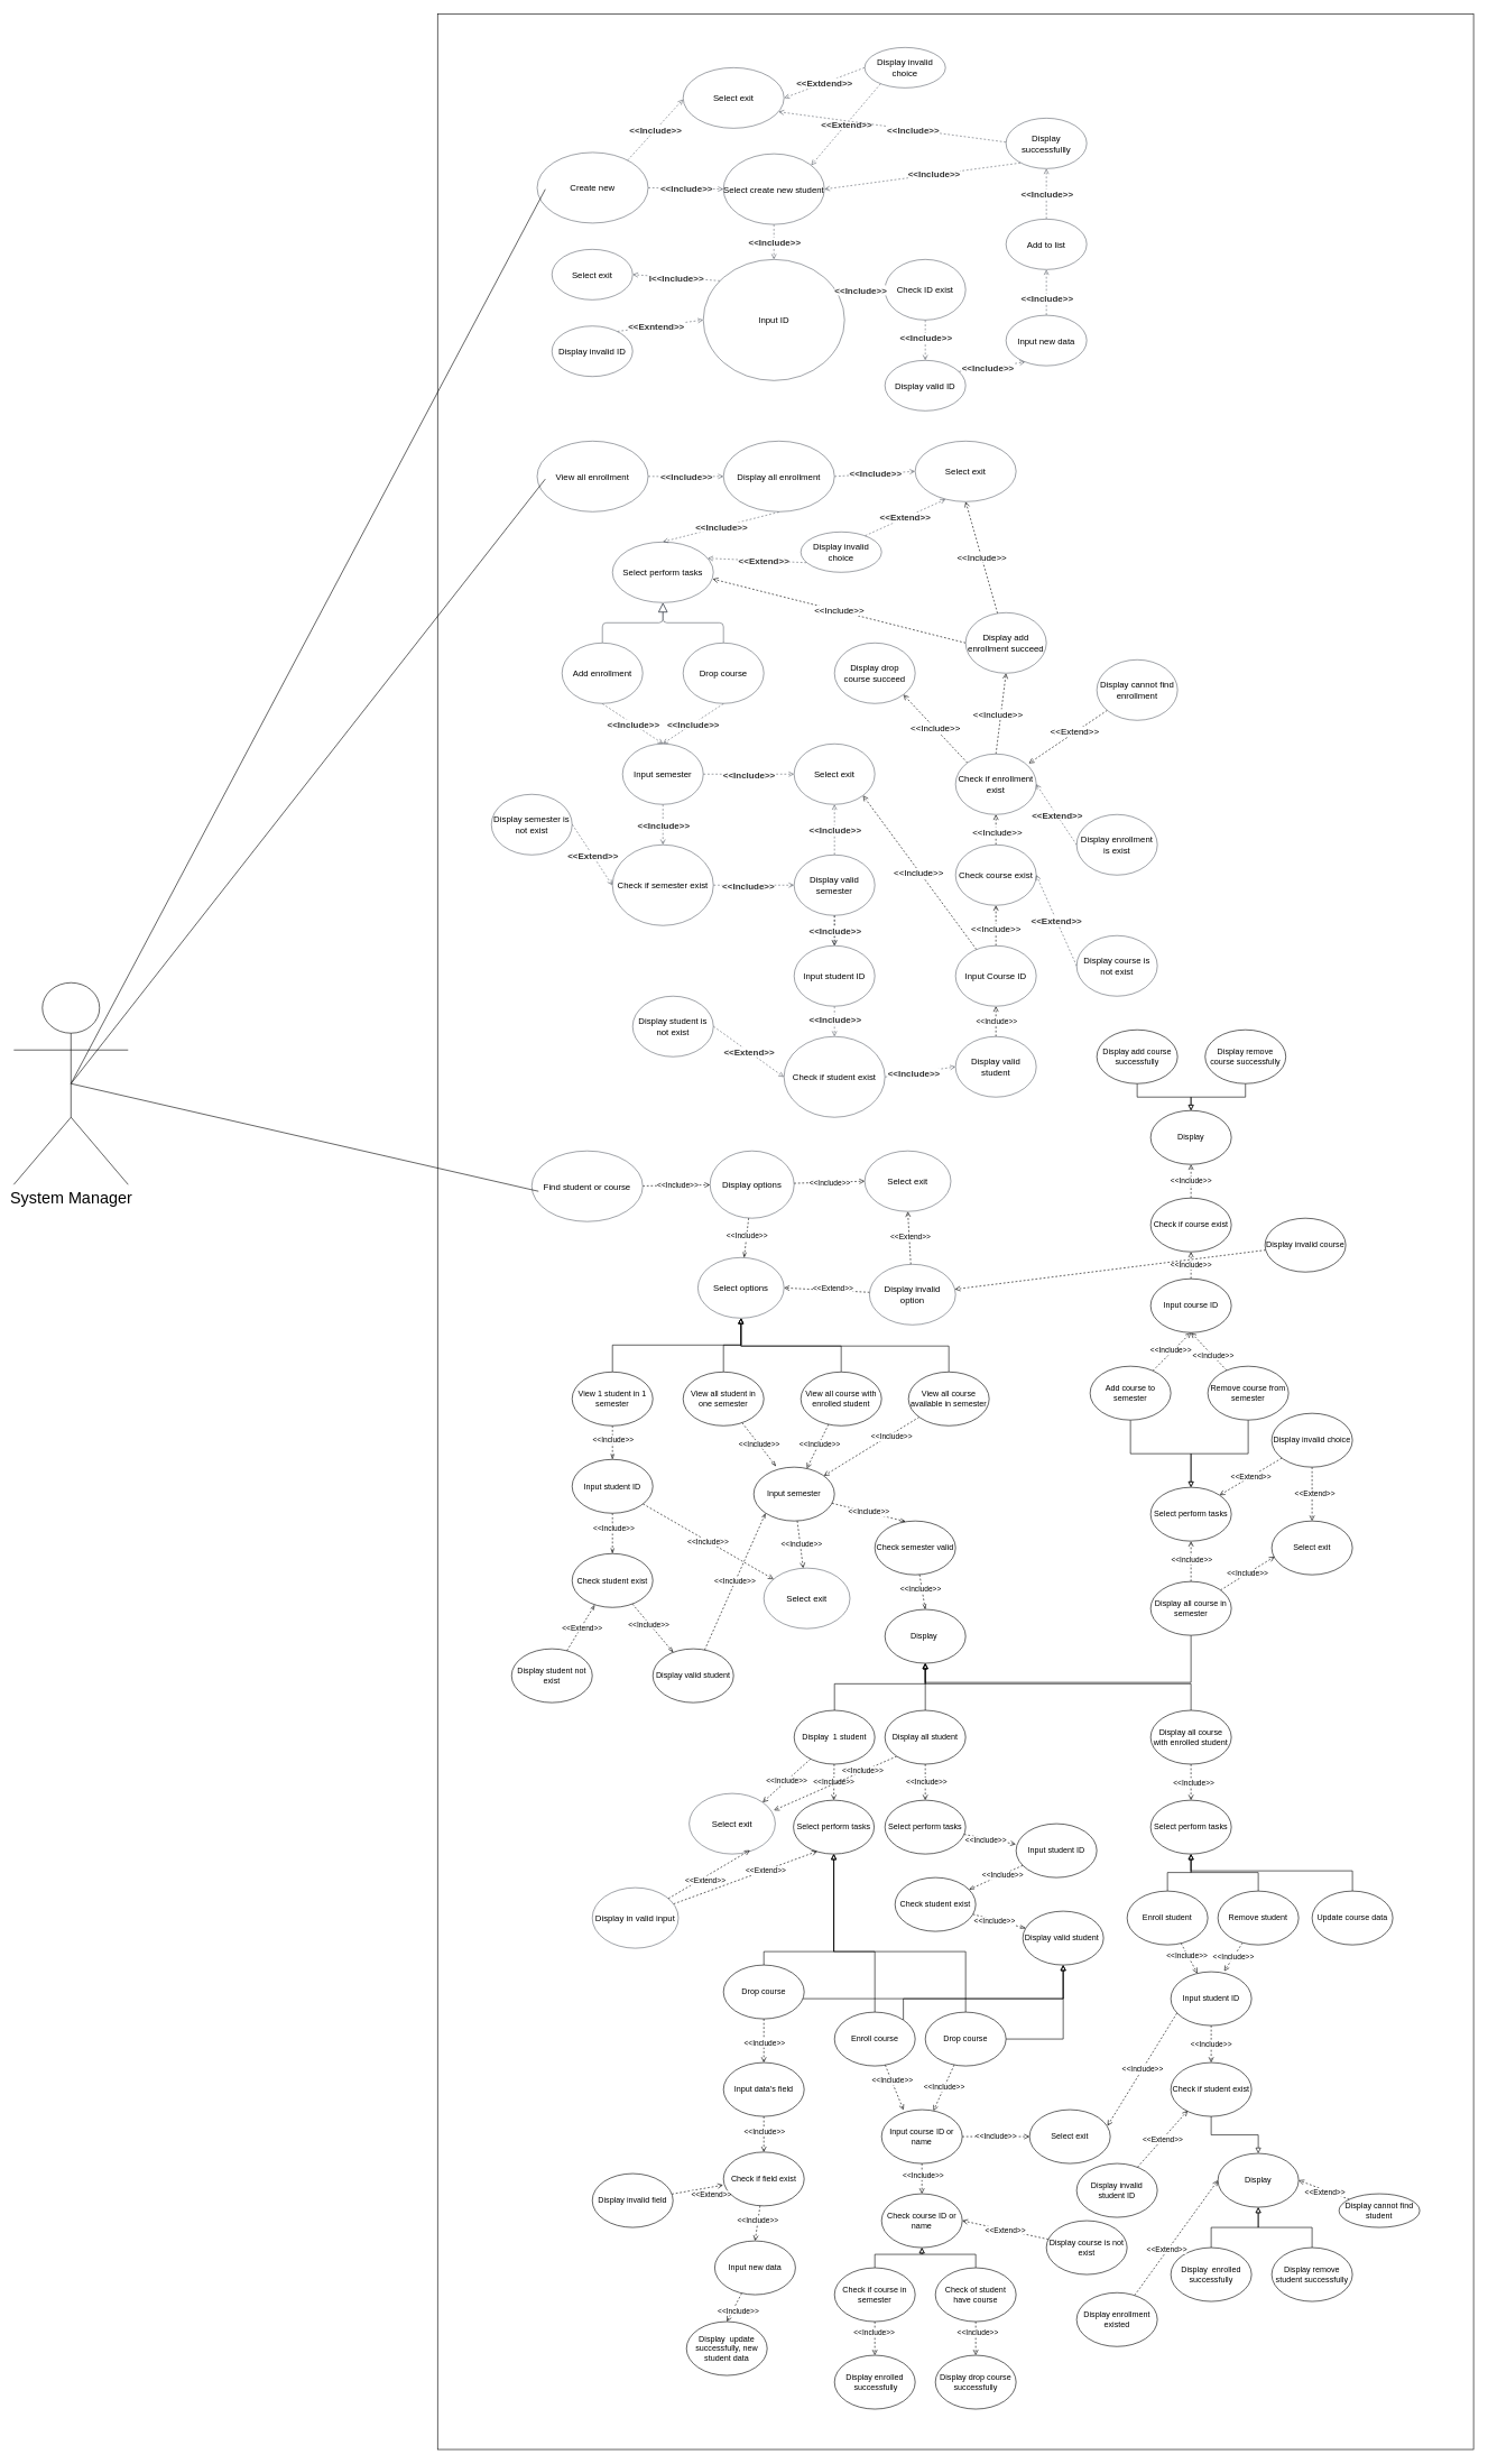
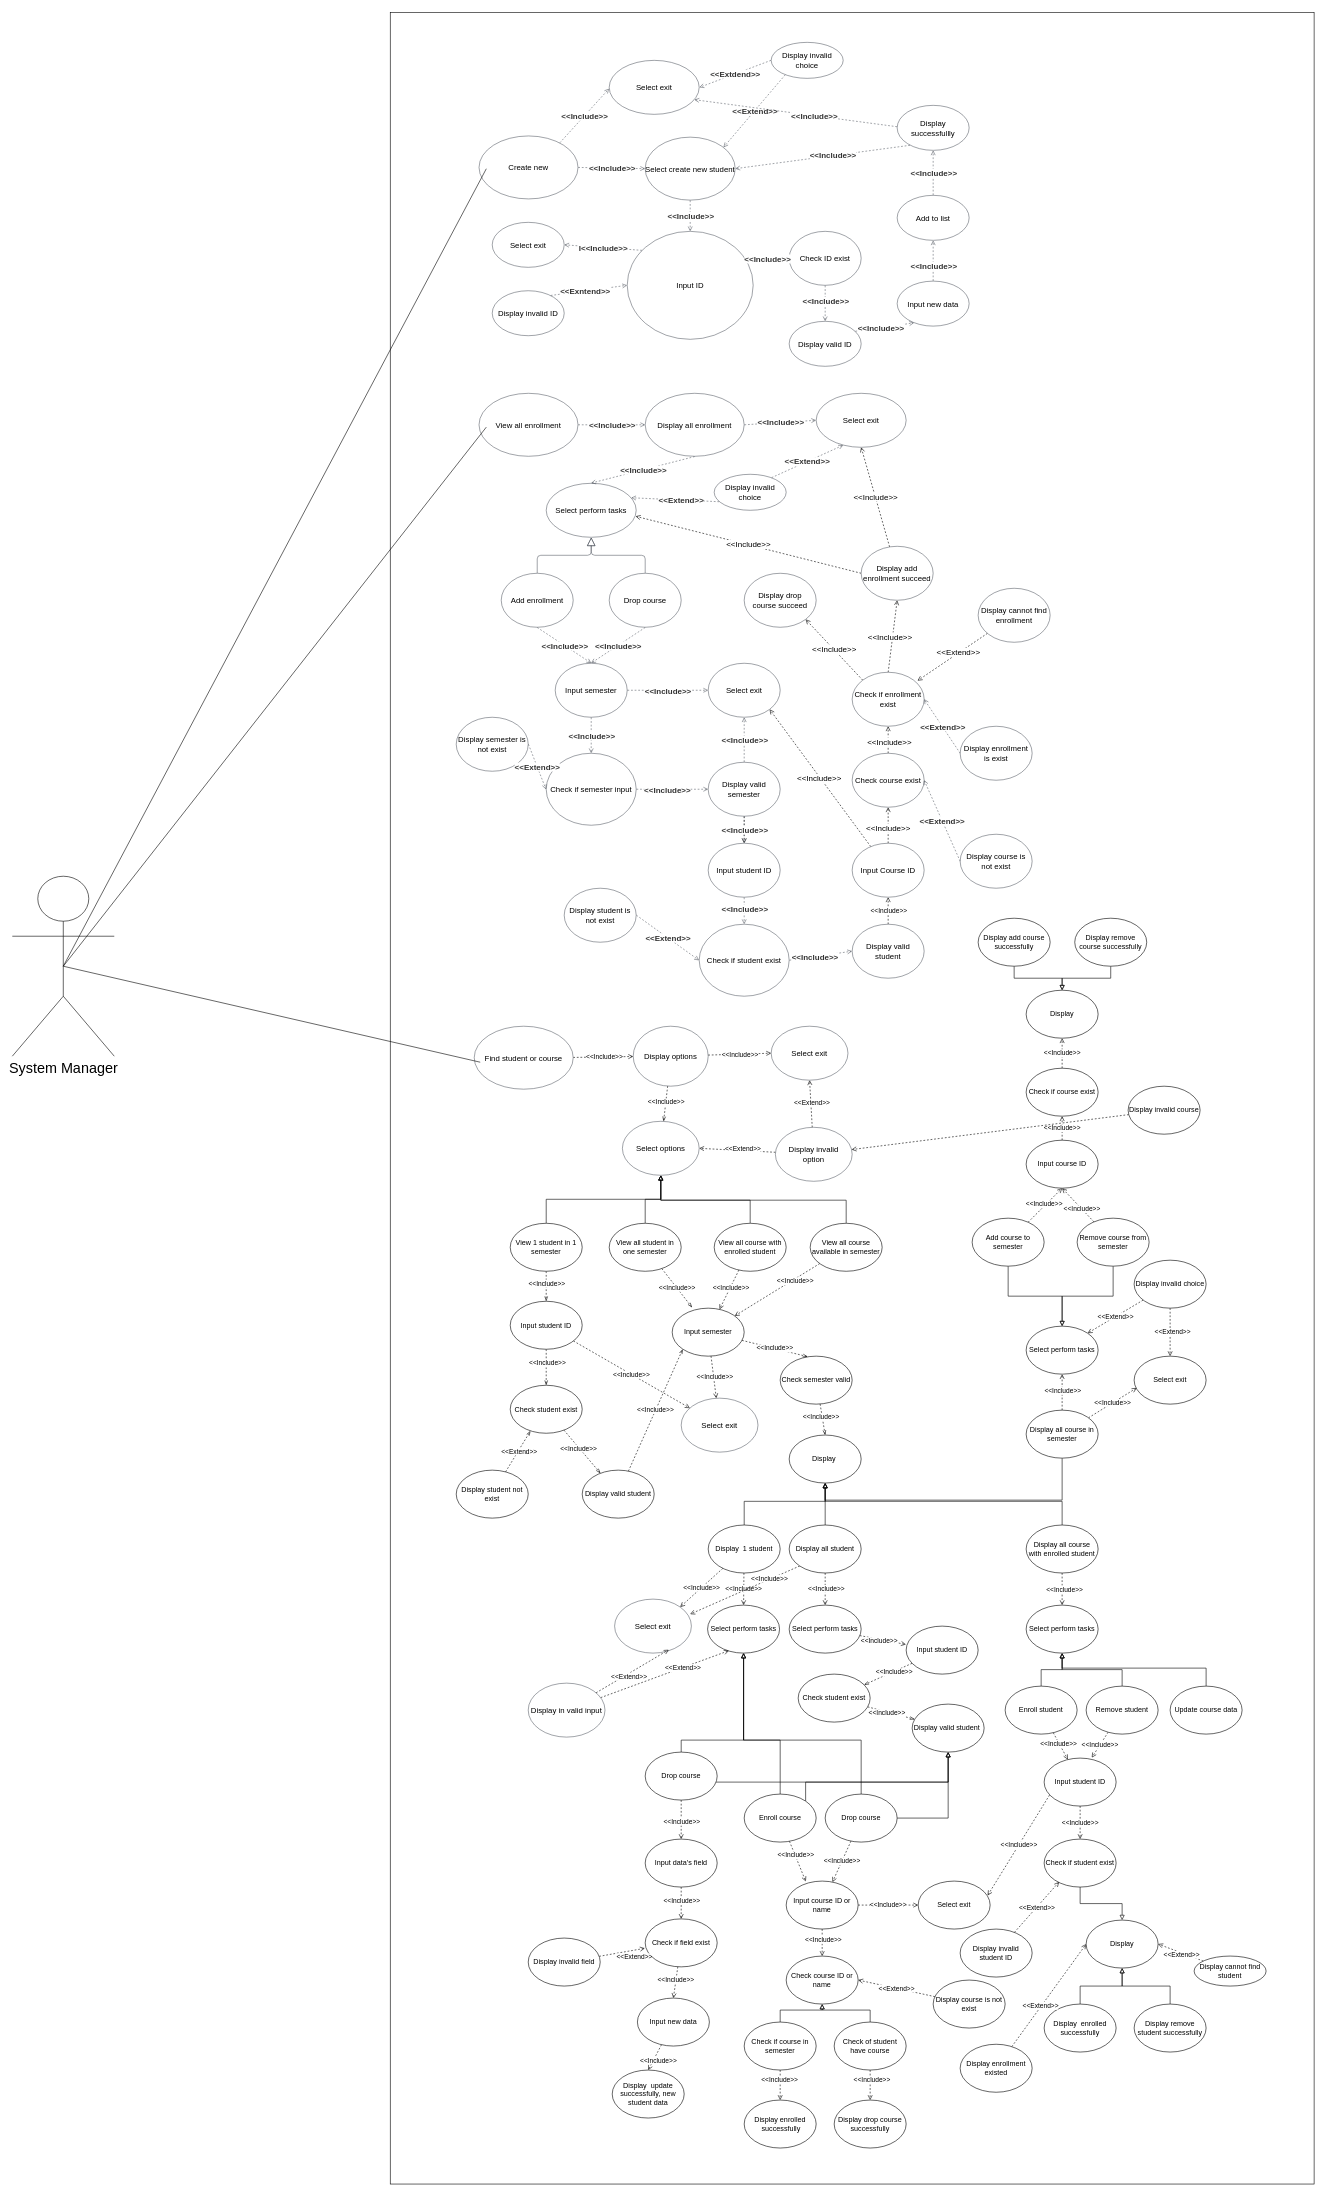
- <mxCell id="66" value="Display semester is not exist" style="html=1;overflow=block;blockSpacing=1;whiteSpace=wrap;ellipse;fontSize=13;spacing=3.8;strokeColor=#3a414a;strokeOpacity=100;rounded=1;absoluteArcSize=1;arcSize=9;strokeWidth=0.8;" parent="1" vertex="1"><mxGeometry x="730" y="1180" width="120" height="90" as="geometry" /></mxCell>
+ <mxCell id="66" value="Display semester is not exist" style="html=1;overflow=block;blockSpacing=1;whiteSpace=wrap;ellipse;fontSize=13;spacing=3.8;strokeColor=#3a414a;strokeOpacity=100;rounded=1;absoluteArcSize=1;arcSize=9;strokeWidth=0.8;" parent="1" vertex="1"><mxGeometry x="760" y="1195" width="120" height="90" as="geometry" /></mxCell>
- <mxCell id="67" value="Check if semester exist" style="html=1;overflow=block;blockSpacing=1;whiteSpace=wrap;ellipse;fontSize=13;spacing=0;strokeColor=#3a414a;strokeOpacity=100;rounded=1;absoluteArcSize=1;arcSize=9;strokeWidth=0.8;" parent="1" vertex="1"><mxGeometry x="910" y="1255" width="150" height="120" as="geometry" /></mxCell>
+ <mxCell id="67" value="Check if semester input" style="html=1;overflow=block;blockSpacing=1;whiteSpace=wrap;ellipse;fontSize=13;spacing=0;strokeColor=#3a414a;strokeOpacity=100;rounded=1;absoluteArcSize=1;arcSize=9;strokeWidth=0.8;" parent="1" vertex="1"><mxGeometry x="910" y="1255" width="150" height="120" as="geometry" /></mxCell>
